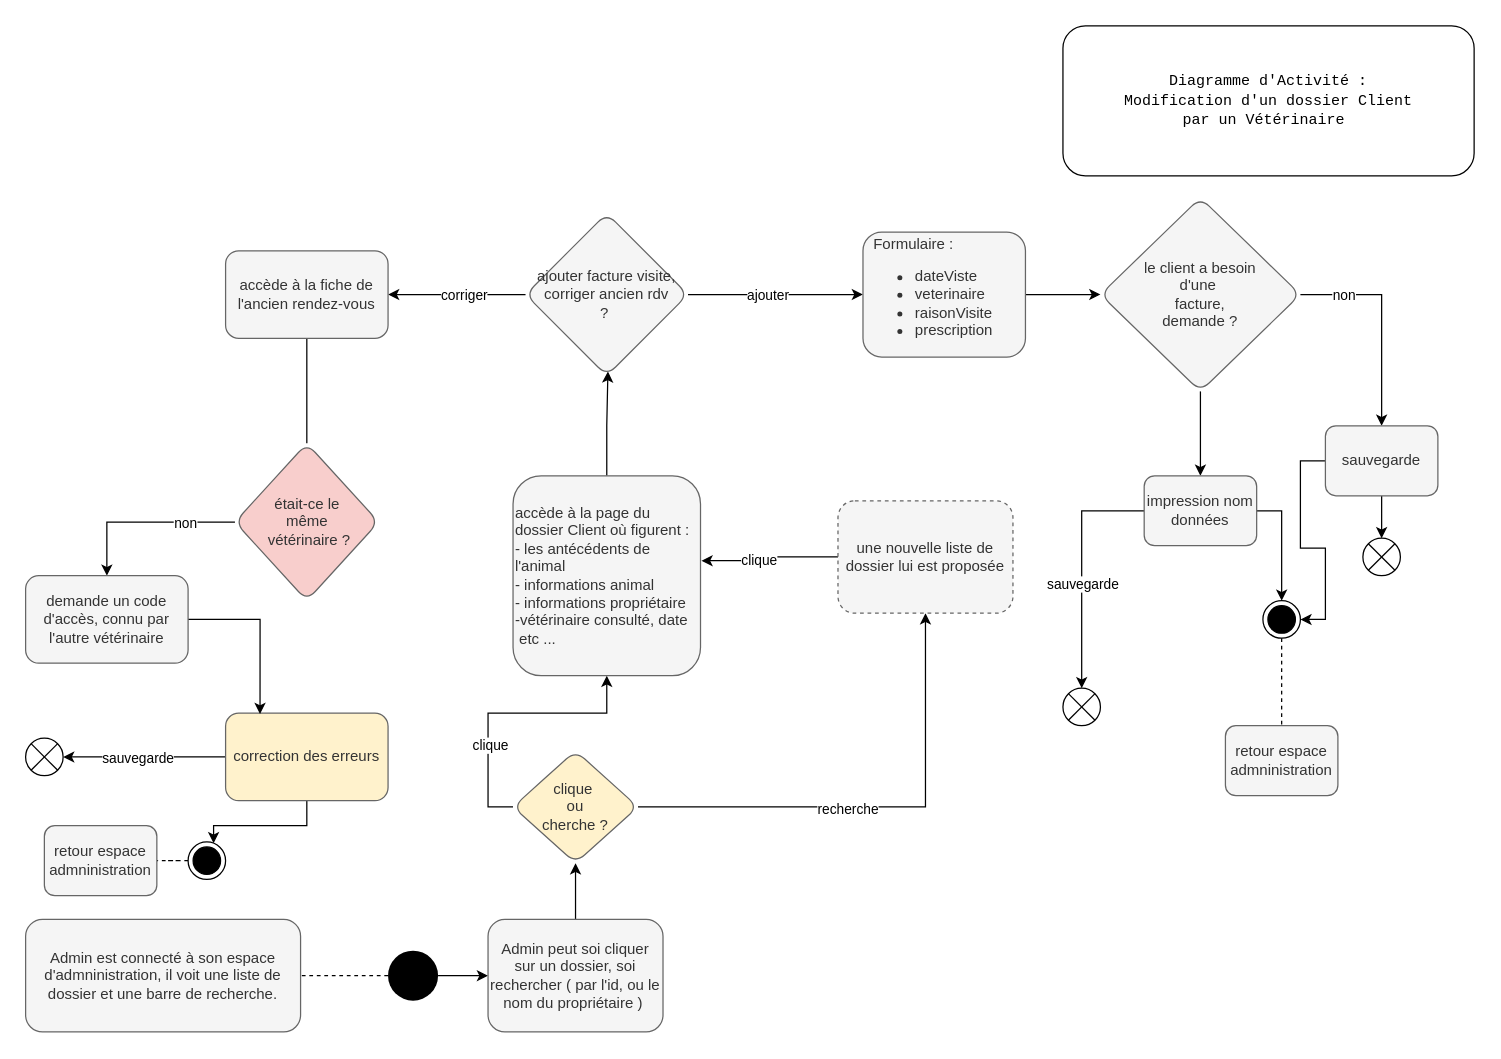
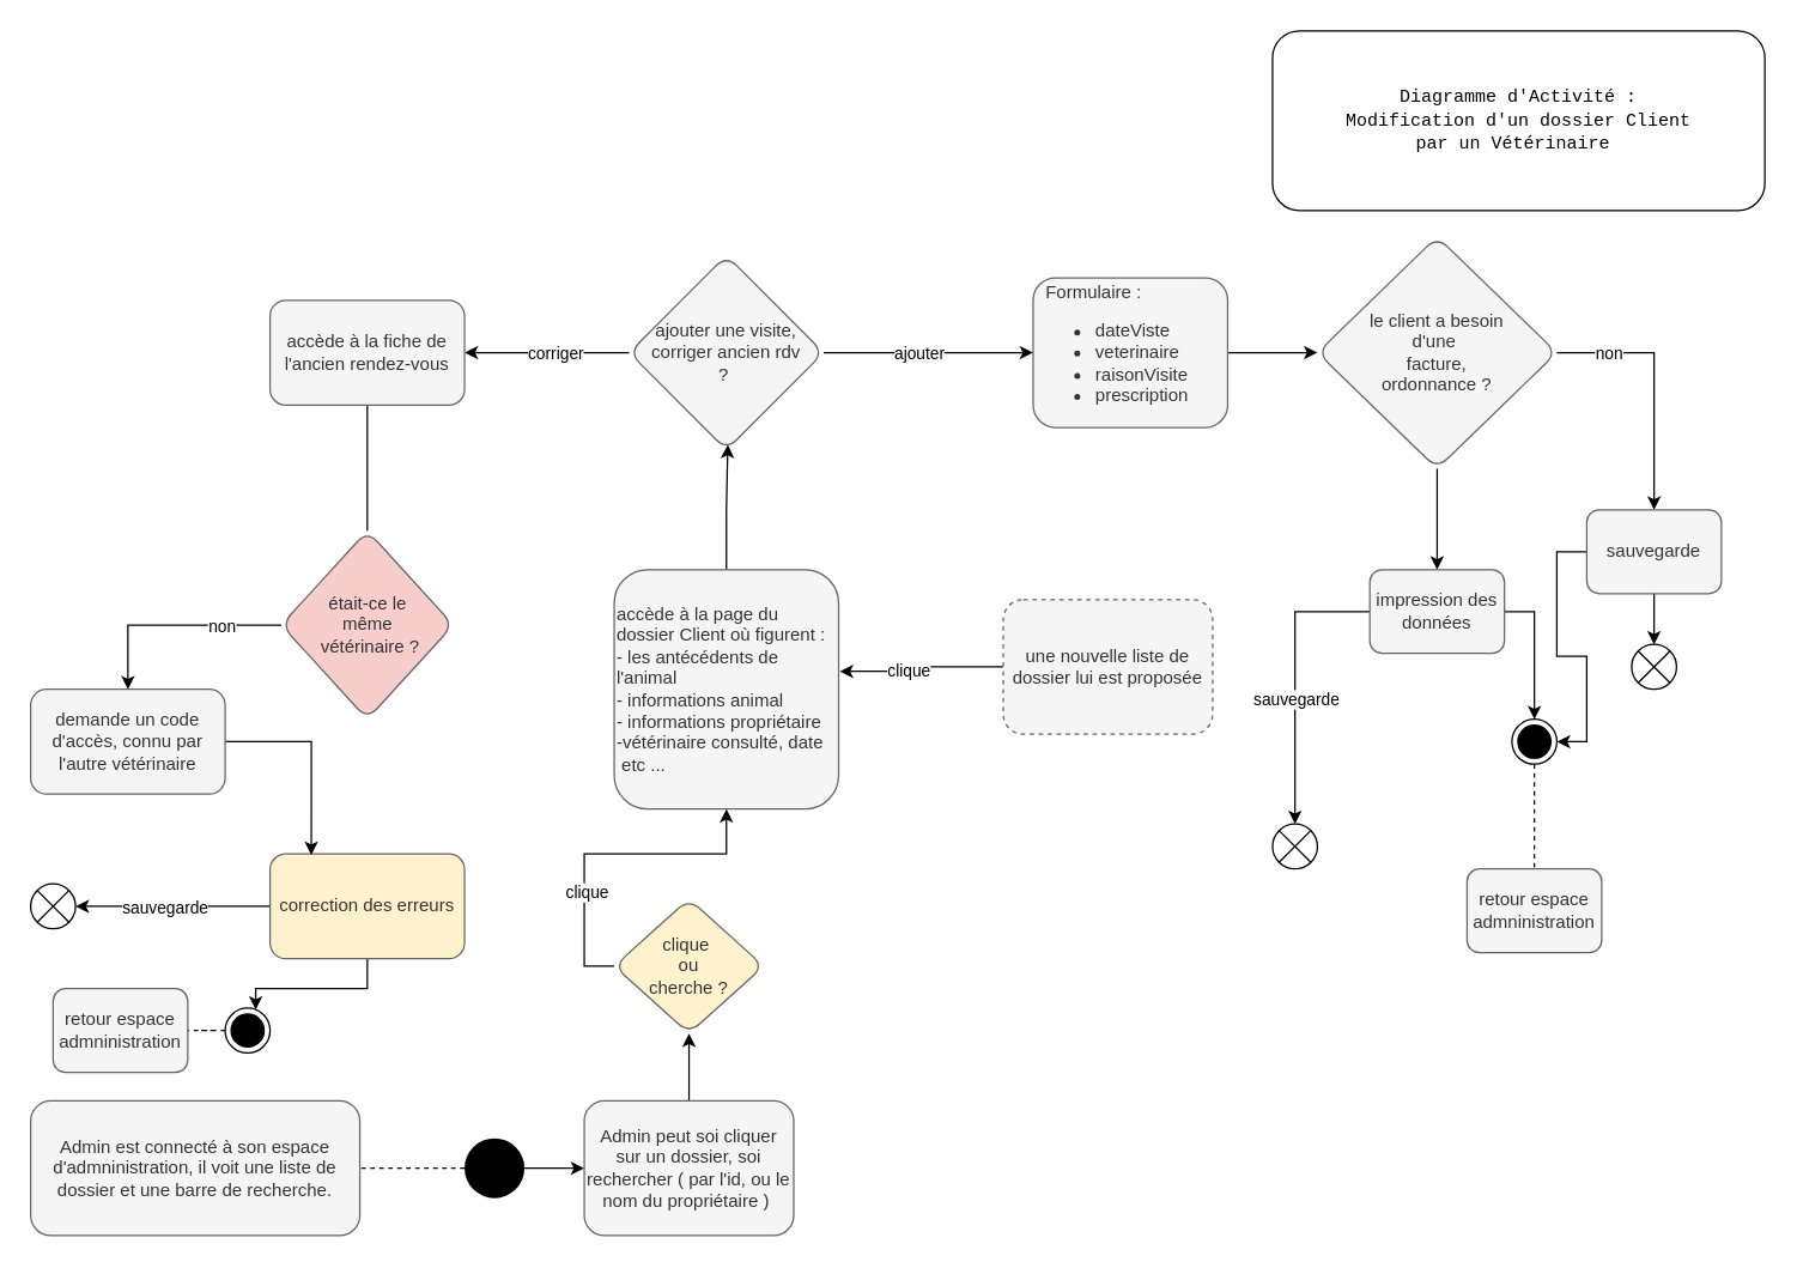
- <mxCell id="23" value="ajouter facture visite,&lt;br&gt;corriger ancien rdv&lt;br&gt;?&amp;nbsp;" style="rhombus;whiteSpace=wrap;html=1;rounded=1;fillColor=#f5f5f5;strokeColor=#666666;fontColor=#333333;" vertex="1" parent="1"><mxGeometry x="420" y="170" width="130" height="130" as="geometry" /></mxCell>
+ <mxCell id="23" value="ajouter une visite,&lt;br&gt;corriger ancien rdv&lt;br&gt;?&amp;nbsp;" style="rhombus;whiteSpace=wrap;html=1;rounded=1;fillColor=#f5f5f5;strokeColor=#666666;fontColor=#333333;" vertex="1" parent="1"><mxGeometry x="420" y="170" width="130" height="130" as="geometry" /></mxCell>
- <mxCell id="42" value="le client a besoin &lt;br&gt;d'une&amp;nbsp;&lt;br&gt;facture, &lt;br&gt;demande ?" style="rhombus;whiteSpace=wrap;html=1;rounded=1;fillColor=#f5f5f5;strokeColor=#666666;fontColor=#333333;align=center;" vertex="1" parent="1"><mxGeometry x="880" y="157.5" width="160" height="155" as="geometry" /></mxCell>
+ <mxCell id="42" value="le client a besoin &lt;br&gt;d'une&amp;nbsp;&lt;br&gt;facture, &lt;br&gt;ordonnance ?" style="rhombus;whiteSpace=wrap;html=1;rounded=1;fillColor=#f5f5f5;strokeColor=#666666;fontColor=#333333;align=center;" vertex="1" parent="1"><mxGeometry x="880" y="157.5" width="160" height="155" as="geometry" /></mxCell>
- <mxCell id="49" value="impression nom données" style="rounded=1;whiteSpace=wrap;html=1;fillColor=#f5f5f5;strokeColor=#666666;fontColor=#333333;align=center;" vertex="1" parent="1"><mxGeometry x="915" y="380" width="90" height="56" as="geometry" /></mxCell>
+ <mxCell id="49" value="impression des données" style="rounded=1;whiteSpace=wrap;html=1;fillColor=#f5f5f5;strokeColor=#666666;fontColor=#333333;align=center;" vertex="1" parent="1"><mxGeometry x="915" y="380" width="90" height="56" as="geometry" /></mxCell>
- <mxCell id="11" style="edgeStyle=orthogonalEdgeStyle;rounded=0;orthogonalLoop=1;jettySize=auto;html=1;startArrow=classic;startFill=1;endArrow=none;endFill=0;exitX=0.5;exitY=1;exitDx=0;exitDy=0;entryX=1;entryY=0.5;entryDx=0;entryDy=0;" edge="1" parent="1" source="13" target="18"><mxGeometry relative="1" as="geometry"><mxPoint x="500" y="620" as="targetPoint" /></mxGeometry></mxCell>
- <mxCell id="12" value="recherche" style="edgeLabel;html=1;align=center;verticalAlign=middle;resizable=0;points=[];" vertex="1" connectable="0" parent="11"><mxGeometry x="0.133" y="1" relative="1" as="geometry"><mxPoint as="offset" /></mxGeometry></mxCell>
